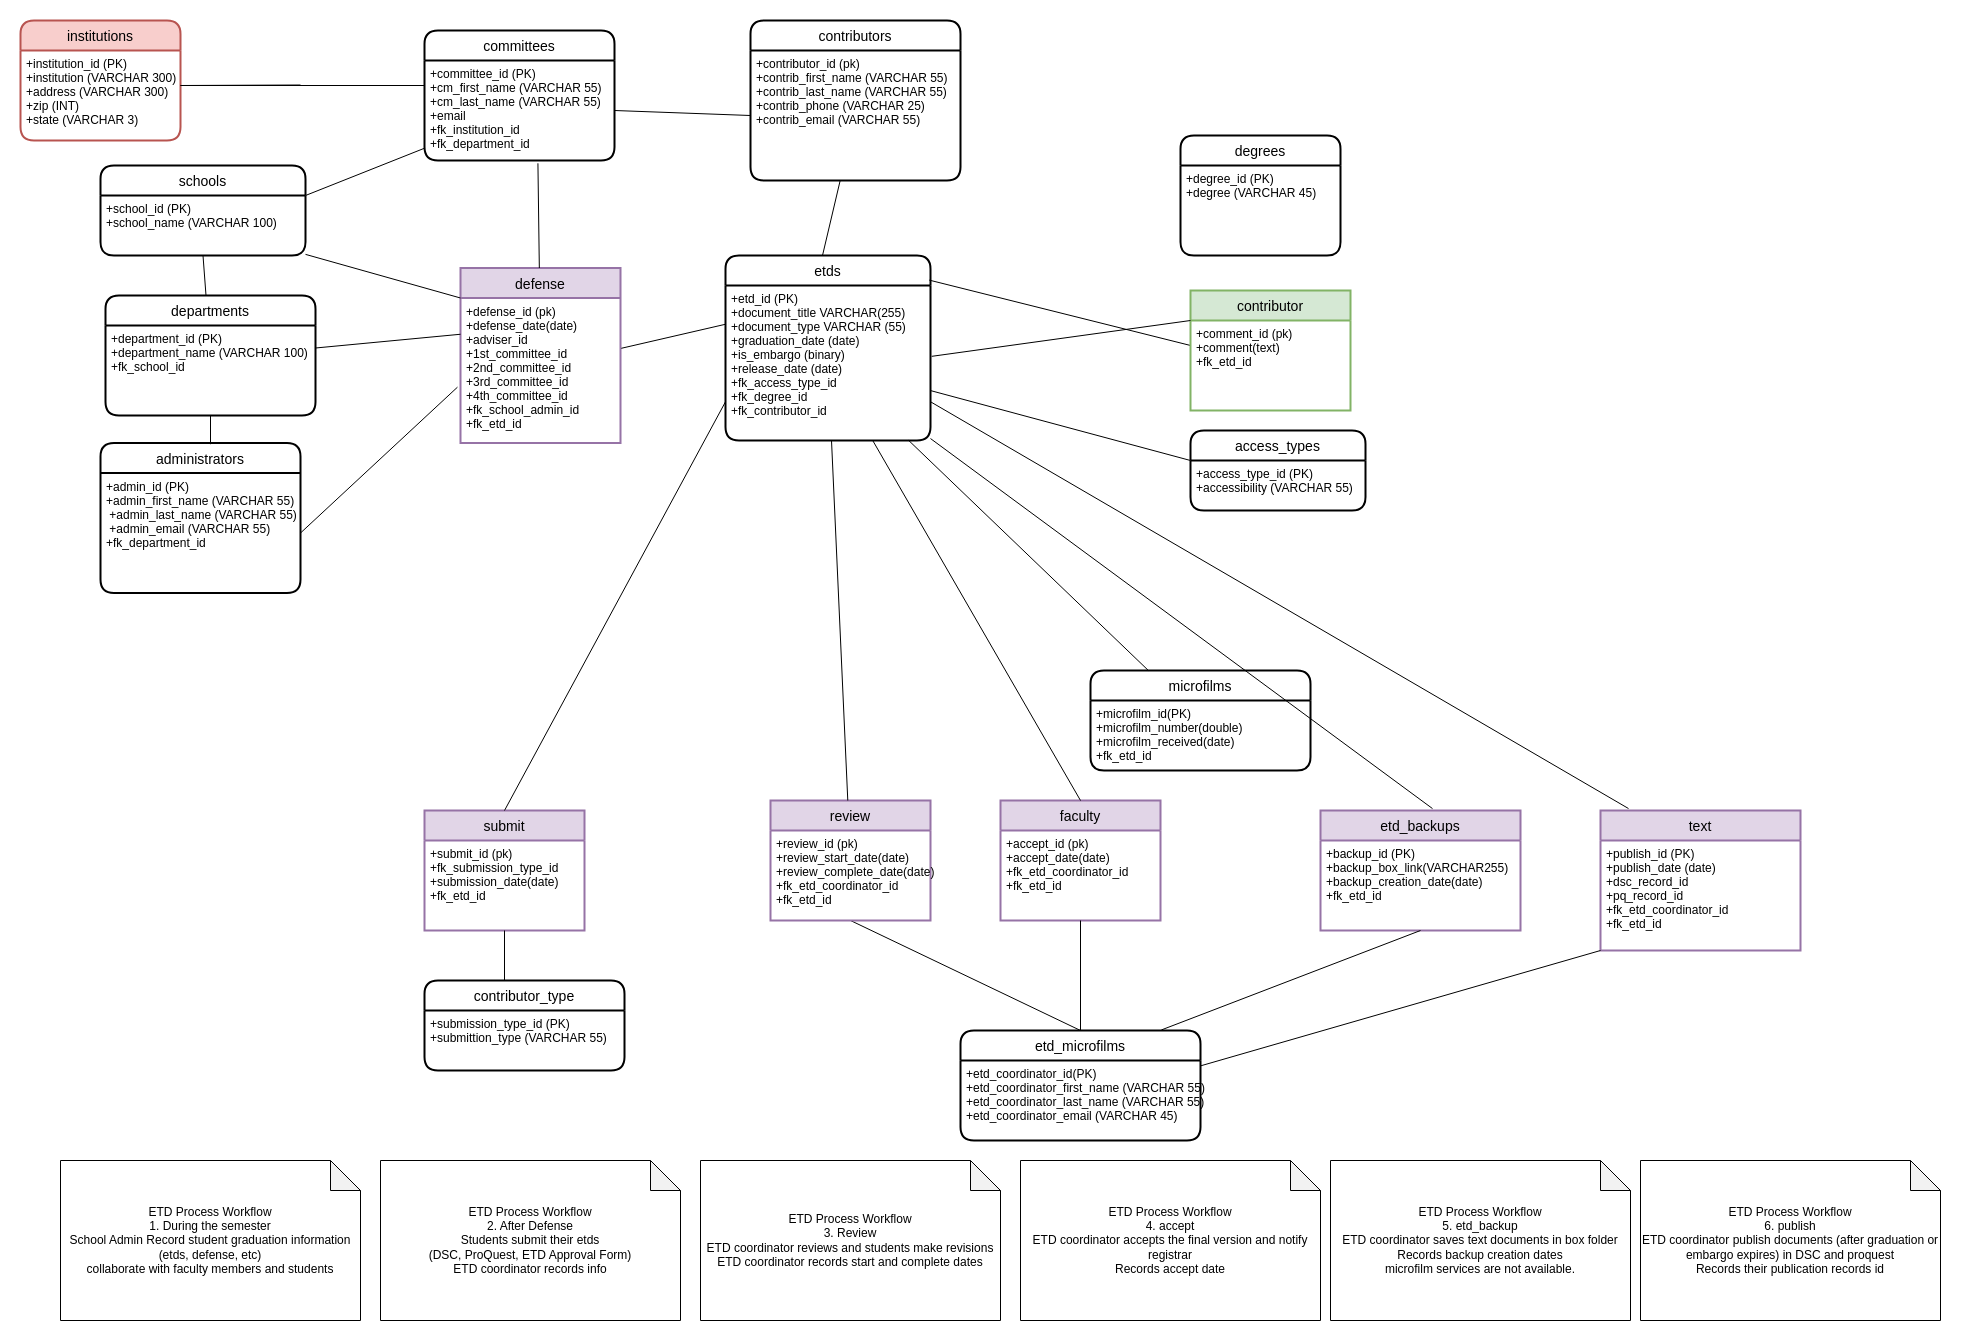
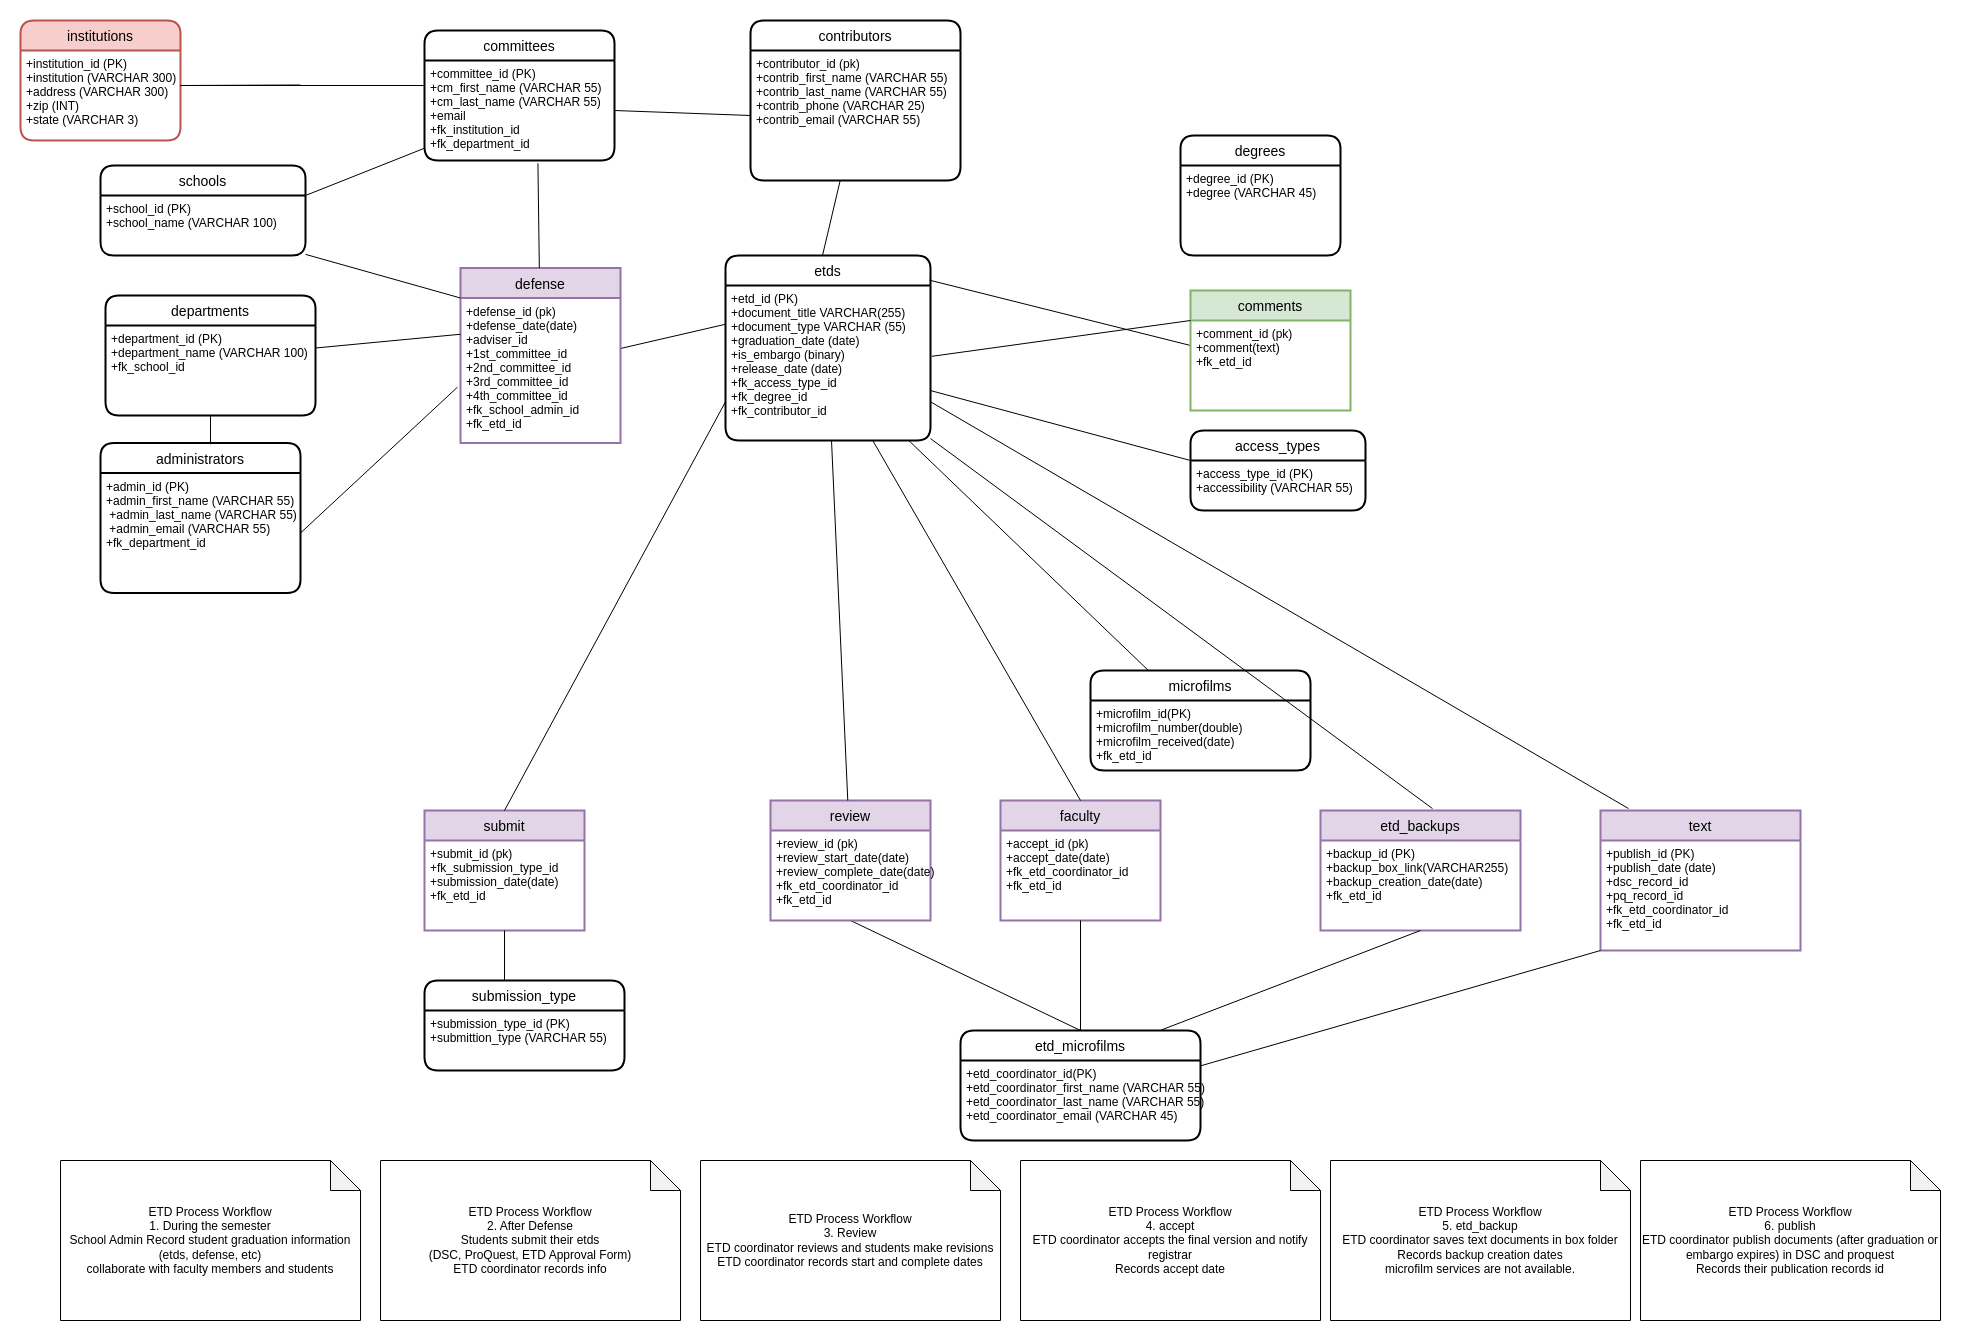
- <mxCell id="57" value="" style="endArrow=none;html=1;rounded=0;entryX=0.5;entryY=1;entryDx=0;entryDy=0;" parent="1" source="15" target="14" edge="1"><mxGeometry relative="1" as="geometry"><mxPoint x="209" y="292.5" as="sourcePoint" /><mxPoint x="209.09" y="252.5" as="targetPoint" /><Array as="points" /></mxGeometry></mxCell>
- <mxCell id="20" value="contributor" style="swimlane;childLayout=stackLayout;horizontal=1;startSize=30;horizontalStack=0;rounded=1;fontSize=14;fontStyle=0;strokeWidth=2;resizeParent=0;resizeLast=1;shadow=0;dashed=0;align=center;arcSize=0;fillColor=#d5e8d4;strokeColor=#82b366;" parent="1" vertex="1"><mxGeometry x="1190" y="290" width="160" height="120" as="geometry" /></mxCell>
+ <mxCell id="20" value="comments" style="swimlane;childLayout=stackLayout;horizontal=1;startSize=30;horizontalStack=0;rounded=1;fontSize=14;fontStyle=0;strokeWidth=2;resizeParent=0;resizeLast=1;shadow=0;dashed=0;align=center;arcSize=0;fillColor=#d5e8d4;strokeColor=#82b366;" parent="1" vertex="1"><mxGeometry x="1190" y="290" width="160" height="120" as="geometry" /></mxCell>
- <mxCell id="42" value="contributor_type" style="swimlane;childLayout=stackLayout;horizontal=1;startSize=30;horizontalStack=0;rounded=1;fontSize=14;fontStyle=0;strokeWidth=2;resizeParent=0;resizeLast=1;shadow=0;dashed=0;align=center;" parent="1" vertex="1"><mxGeometry x="424" y="980" width="200" height="90" as="geometry" /></mxCell>
+ <mxCell id="42" value="submission_type" style="swimlane;childLayout=stackLayout;horizontal=1;startSize=30;horizontalStack=0;rounded=1;fontSize=14;fontStyle=0;strokeWidth=2;resizeParent=0;resizeLast=1;shadow=0;dashed=0;align=center;" parent="1" vertex="1"><mxGeometry x="424" y="980" width="200" height="90" as="geometry" /></mxCell>
